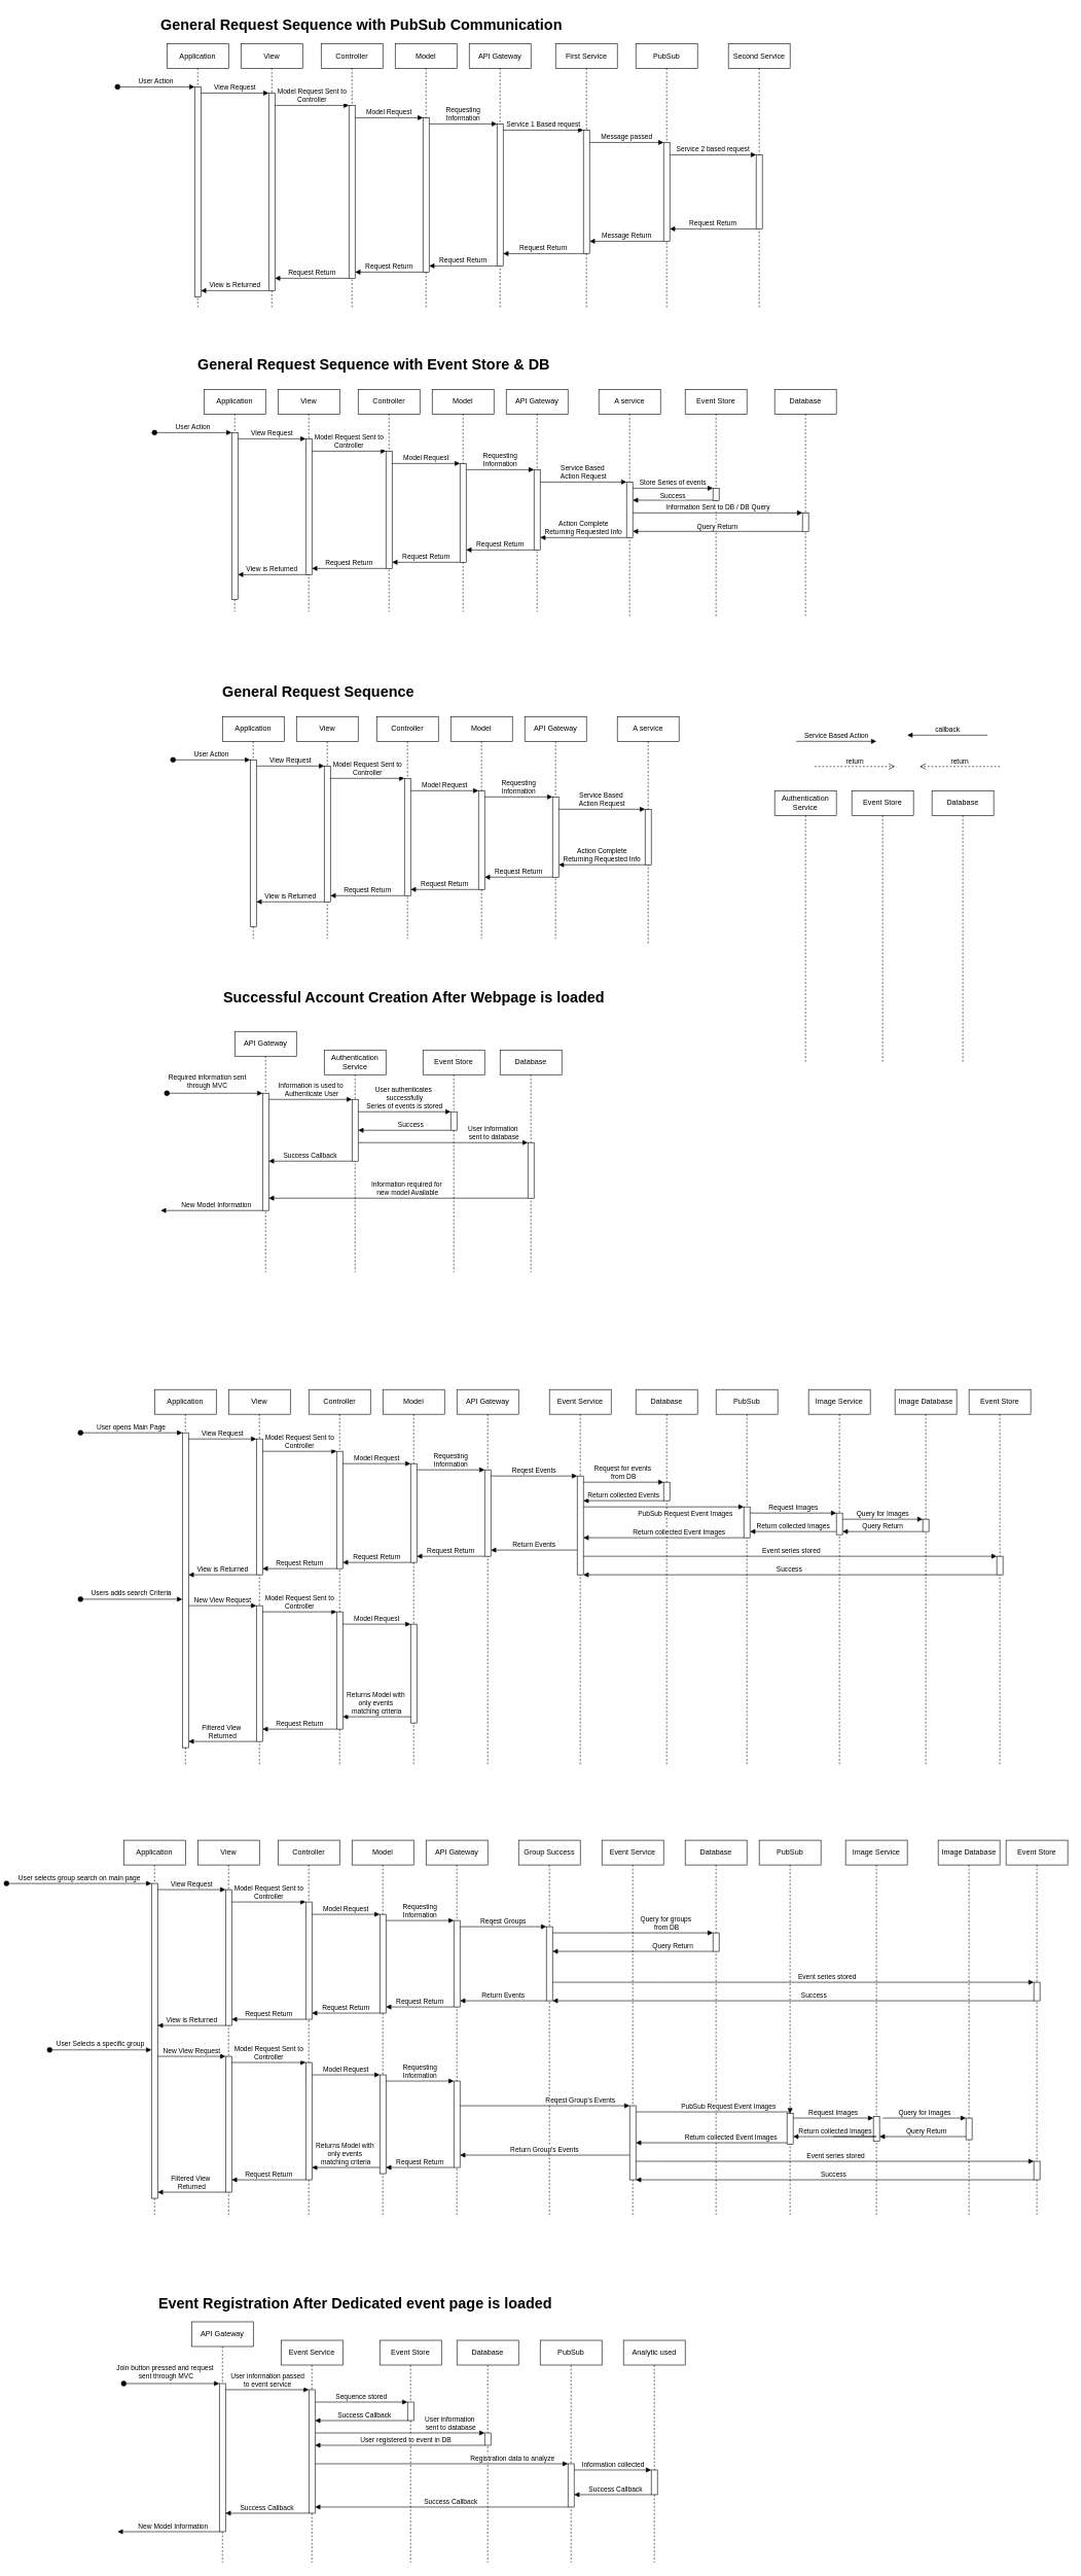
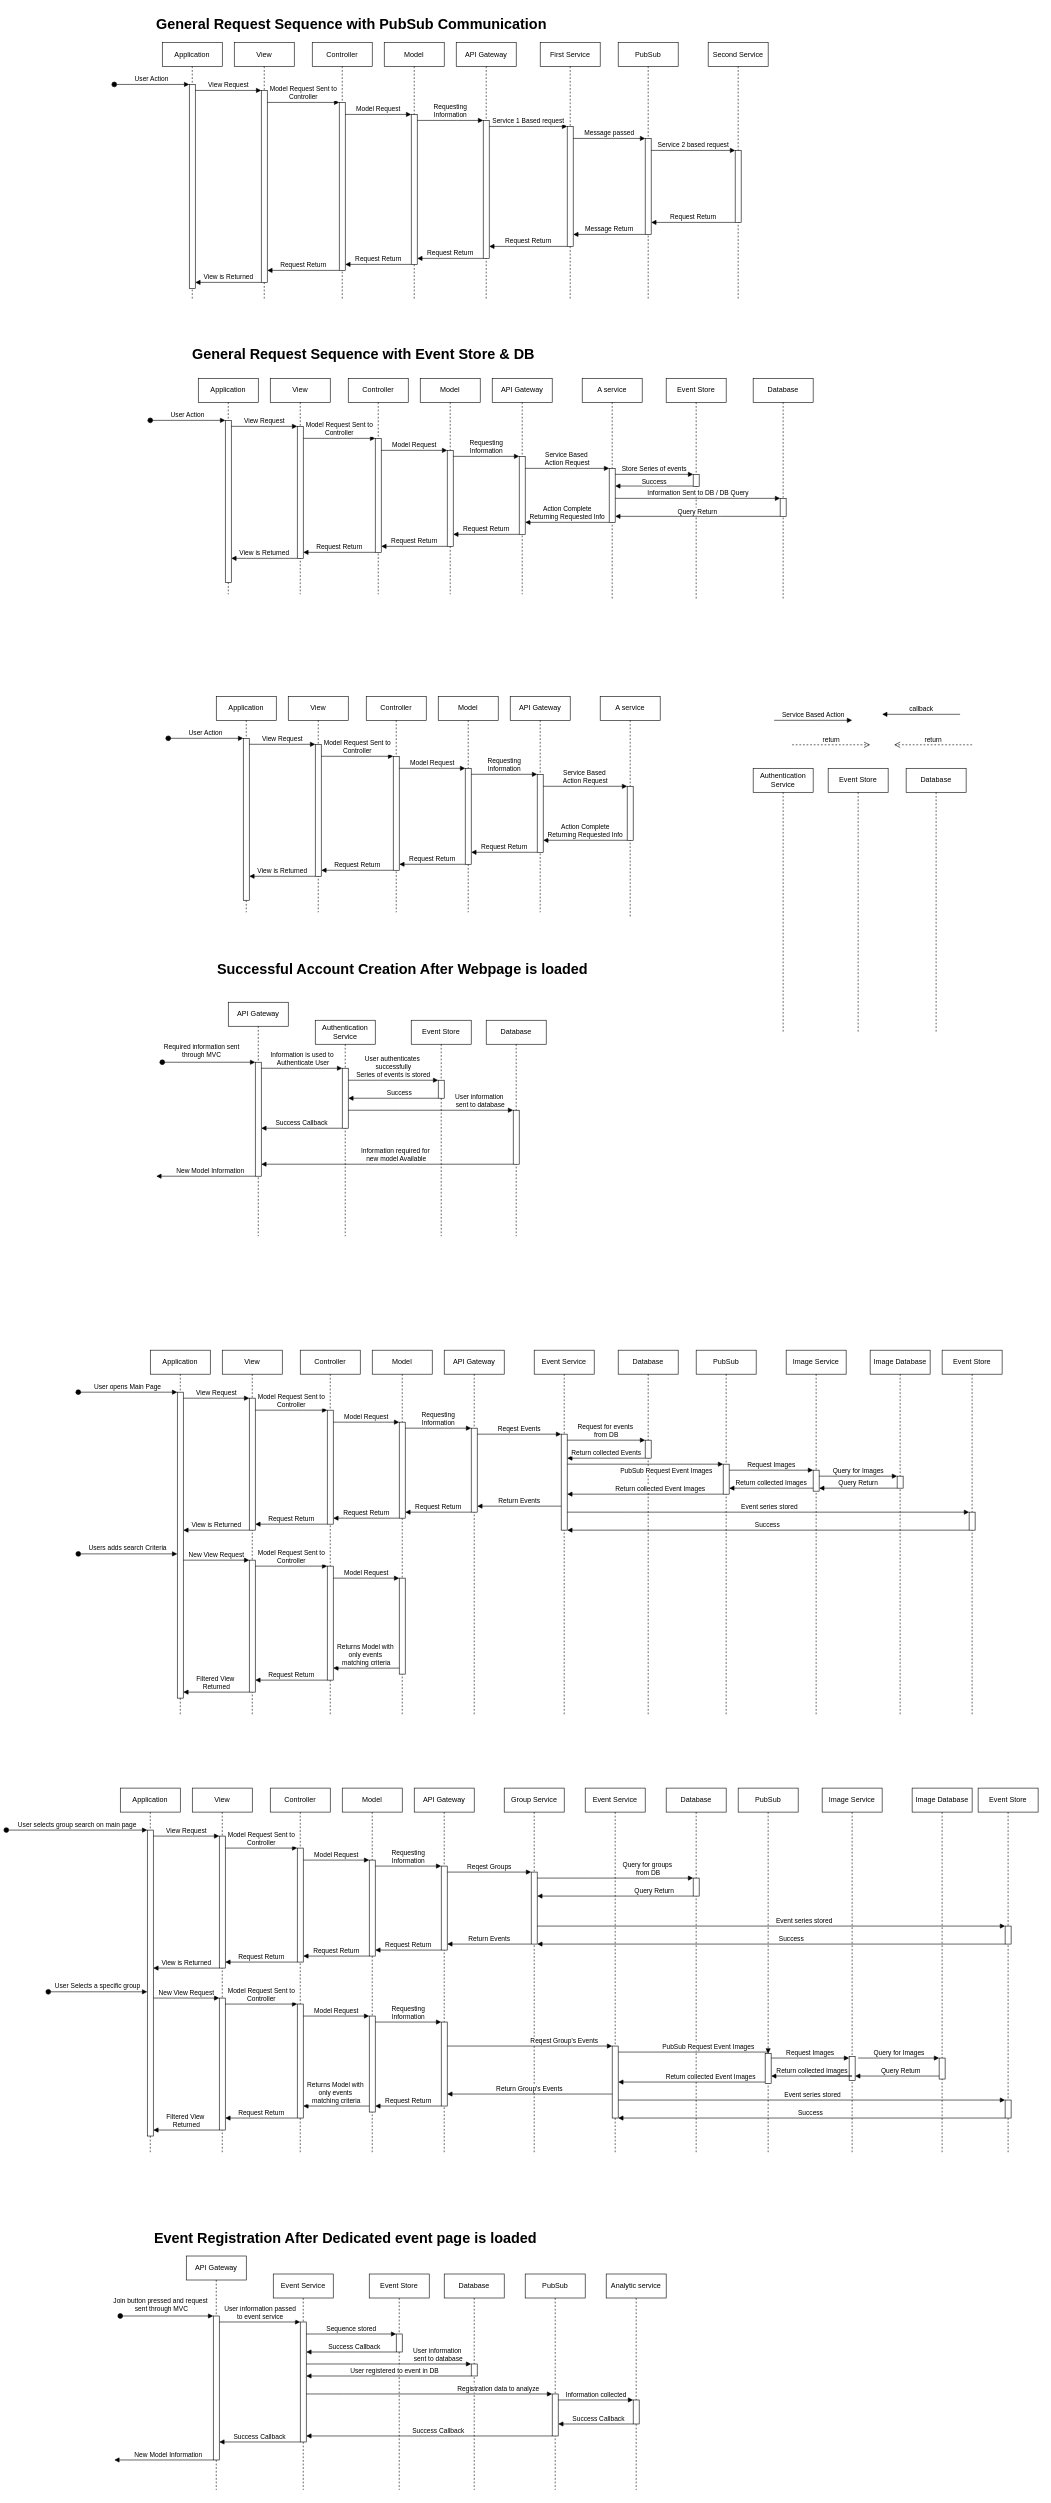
- <mxCell id="45" value="&lt;font style=&quot;font-size: 24px;&quot;&gt;&lt;b&gt;General Request Sequence&lt;/b&gt;&lt;/font&gt;" style="text;html=1;align=center;verticalAlign=middle;resizable=0;points=[];autosize=1;strokeColor=none;fillColor=none;" parent="1" vertex="1"><mxGeometry x="290" y="1100" width="330" height="40" as="geometry" /></mxCell>
- <mxCell id="118" value="Group Success" style="shape=umlLifeline;perimeter=lifelinePerimeter;whiteSpace=wrap;html=1;container=0;dropTarget=0;collapsible=0;recursiveResize=0;outlineConnect=0;portConstraint=eastwest;newEdgeStyle={&quot;edgeStyle&quot;:&quot;elbowEdgeStyle&quot;,&quot;elbow&quot;:&quot;vertical&quot;,&quot;curved&quot;:0,&quot;rounded&quot;:0};" parent="1" vertex="1"><mxGeometry x="780" y="2980" width="100" height="610" as="geometry" /></mxCell>
+ <mxCell id="118" value="Group Service" style="shape=umlLifeline;perimeter=lifelinePerimeter;whiteSpace=wrap;html=1;container=0;dropTarget=0;collapsible=0;recursiveResize=0;outlineConnect=0;portConstraint=eastwest;newEdgeStyle={&quot;edgeStyle&quot;:&quot;elbowEdgeStyle&quot;,&quot;elbow&quot;:&quot;vertical&quot;,&quot;curved&quot;:0,&quot;rounded&quot;:0};" parent="1" vertex="1"><mxGeometry x="780" y="2980" width="100" height="610" as="geometry" /></mxCell>
- <mxCell id="258" value="Analytic used" style="shape=umlLifeline;perimeter=lifelinePerimeter;whiteSpace=wrap;html=1;container=0;dropTarget=0;collapsible=0;recursiveResize=0;outlineConnect=0;portConstraint=eastwest;newEdgeStyle={&quot;edgeStyle&quot;:&quot;elbowEdgeStyle&quot;,&quot;elbow&quot;:&quot;vertical&quot;,&quot;curved&quot;:0,&quot;rounded&quot;:0};" vertex="1" parent="1"><mxGeometry x="950" y="3790" width="100" height="360" as="geometry" /></mxCell>
+ <mxCell id="258" value="Analytic service" style="shape=umlLifeline;perimeter=lifelinePerimeter;whiteSpace=wrap;html=1;container=0;dropTarget=0;collapsible=0;recursiveResize=0;outlineConnect=0;portConstraint=eastwest;newEdgeStyle={&quot;edgeStyle&quot;:&quot;elbowEdgeStyle&quot;,&quot;elbow&quot;:&quot;vertical&quot;,&quot;curved&quot;:0,&quot;rounded&quot;:0};" vertex="1" parent="1"><mxGeometry x="950" y="3790" width="100" height="360" as="geometry" /></mxCell>
